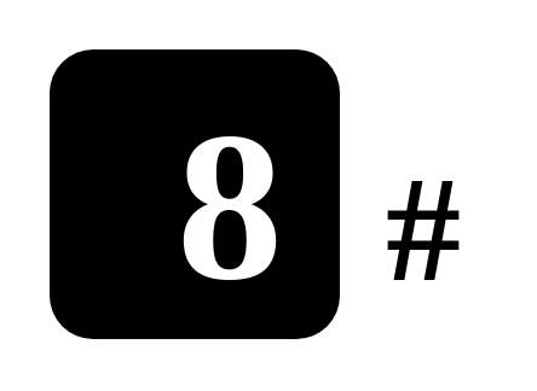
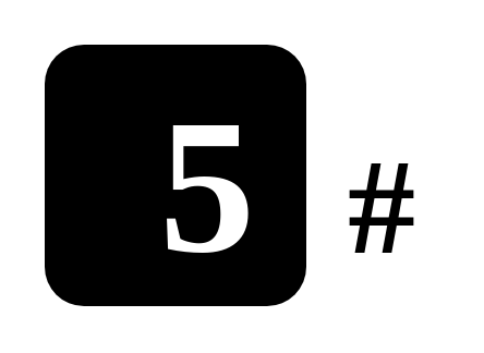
- <mxCell id="3" value="&lt;font face=&quot;Tahoma&quot; size=&quot;1&quot; color=&quot;#ffffff&quot; style=&quot;&quot;&gt;&lt;b style=&quot;font-size: 88px;&quot;&gt;8&lt;/b&gt;&lt;/font&gt;" style="text;html=1;strokeColor=none;fillColor=none;align=center;verticalAlign=middle;whiteSpace=wrap;rounded=0;" parent="1" vertex="1"><mxGeometry x="60" y="40" width="70" height="90" as="geometry" /></mxCell>
+ <mxCell id="3" value="&lt;font face=&quot;Tahoma&quot; size=&quot;1&quot; color=&quot;#ffffff&quot; style=&quot;&quot;&gt;&lt;b style=&quot;font-size: 88px;&quot;&gt;5&lt;/b&gt;&lt;/font&gt;" style="text;html=1;strokeColor=none;fillColor=none;align=center;verticalAlign=middle;whiteSpace=wrap;rounded=0;" parent="1" vertex="1"><mxGeometry x="60" y="40" width="70" height="90" as="geometry" /></mxCell>
